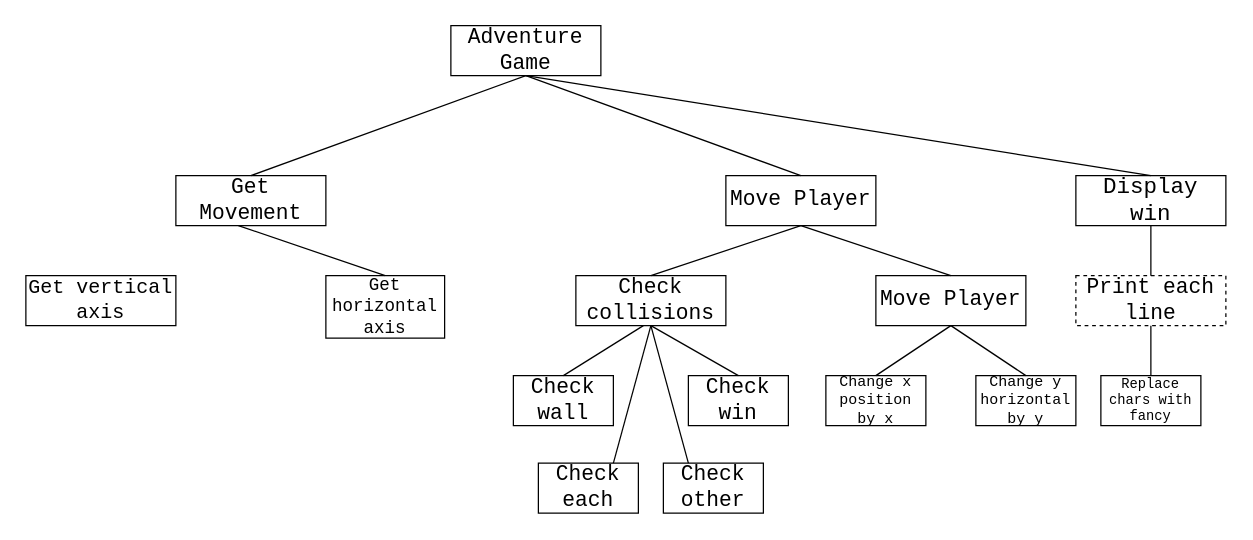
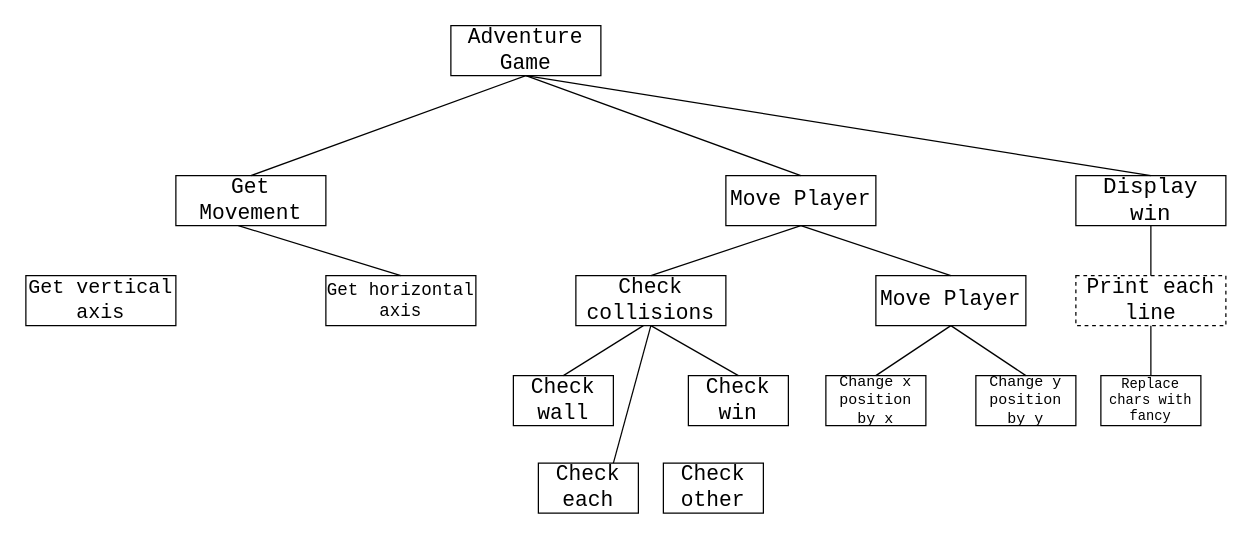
- <mxCell id="6" value="Get horizontal axis" style="rounded=0;whiteSpace=wrap;html=1;fontFamily=Courier New;fontSize=14;" parent="1" vertex="1"><mxGeometry x="260" y="220" width="95" height="50" as="geometry" /></mxCell>
+ <mxCell id="6" value="Get horizontal axis" style="rounded=0;whiteSpace=wrap;html=1;fontFamily=Courier New;fontSize=14;" parent="1" vertex="1"><mxGeometry x="260" y="220" width="120" height="40" as="geometry" /></mxCell>
- <mxCell id="21" value="" style="endArrow=none;html=1;rounded=0;entryX=0.5;entryY=1;entryDx=0;entryDy=0;exitX=0.25;exitY=0;exitDx=0;exitDy=0;" parent="1" source="17" target="9" edge="1"><mxGeometry width="50" height="50" relative="1" as="geometry"><mxPoint x="460" y="340" as="sourcePoint" /><mxPoint x="510" y="290" as="targetPoint" /></mxGeometry></mxCell>
- <mxCell id="25" value="Change y horizontal by y" style="rounded=0;whiteSpace=wrap;html=1;fontFamily=Courier New;" vertex="1" parent="1"><mxGeometry x="780" y="300" width="80" height="40" as="geometry" /></mxCell>
+ <mxCell id="25" value="Change y position by y" style="rounded=0;whiteSpace=wrap;html=1;fontFamily=Courier New;" vertex="1" parent="1"><mxGeometry x="780" y="300" width="80" height="40" as="geometry" /></mxCell>
